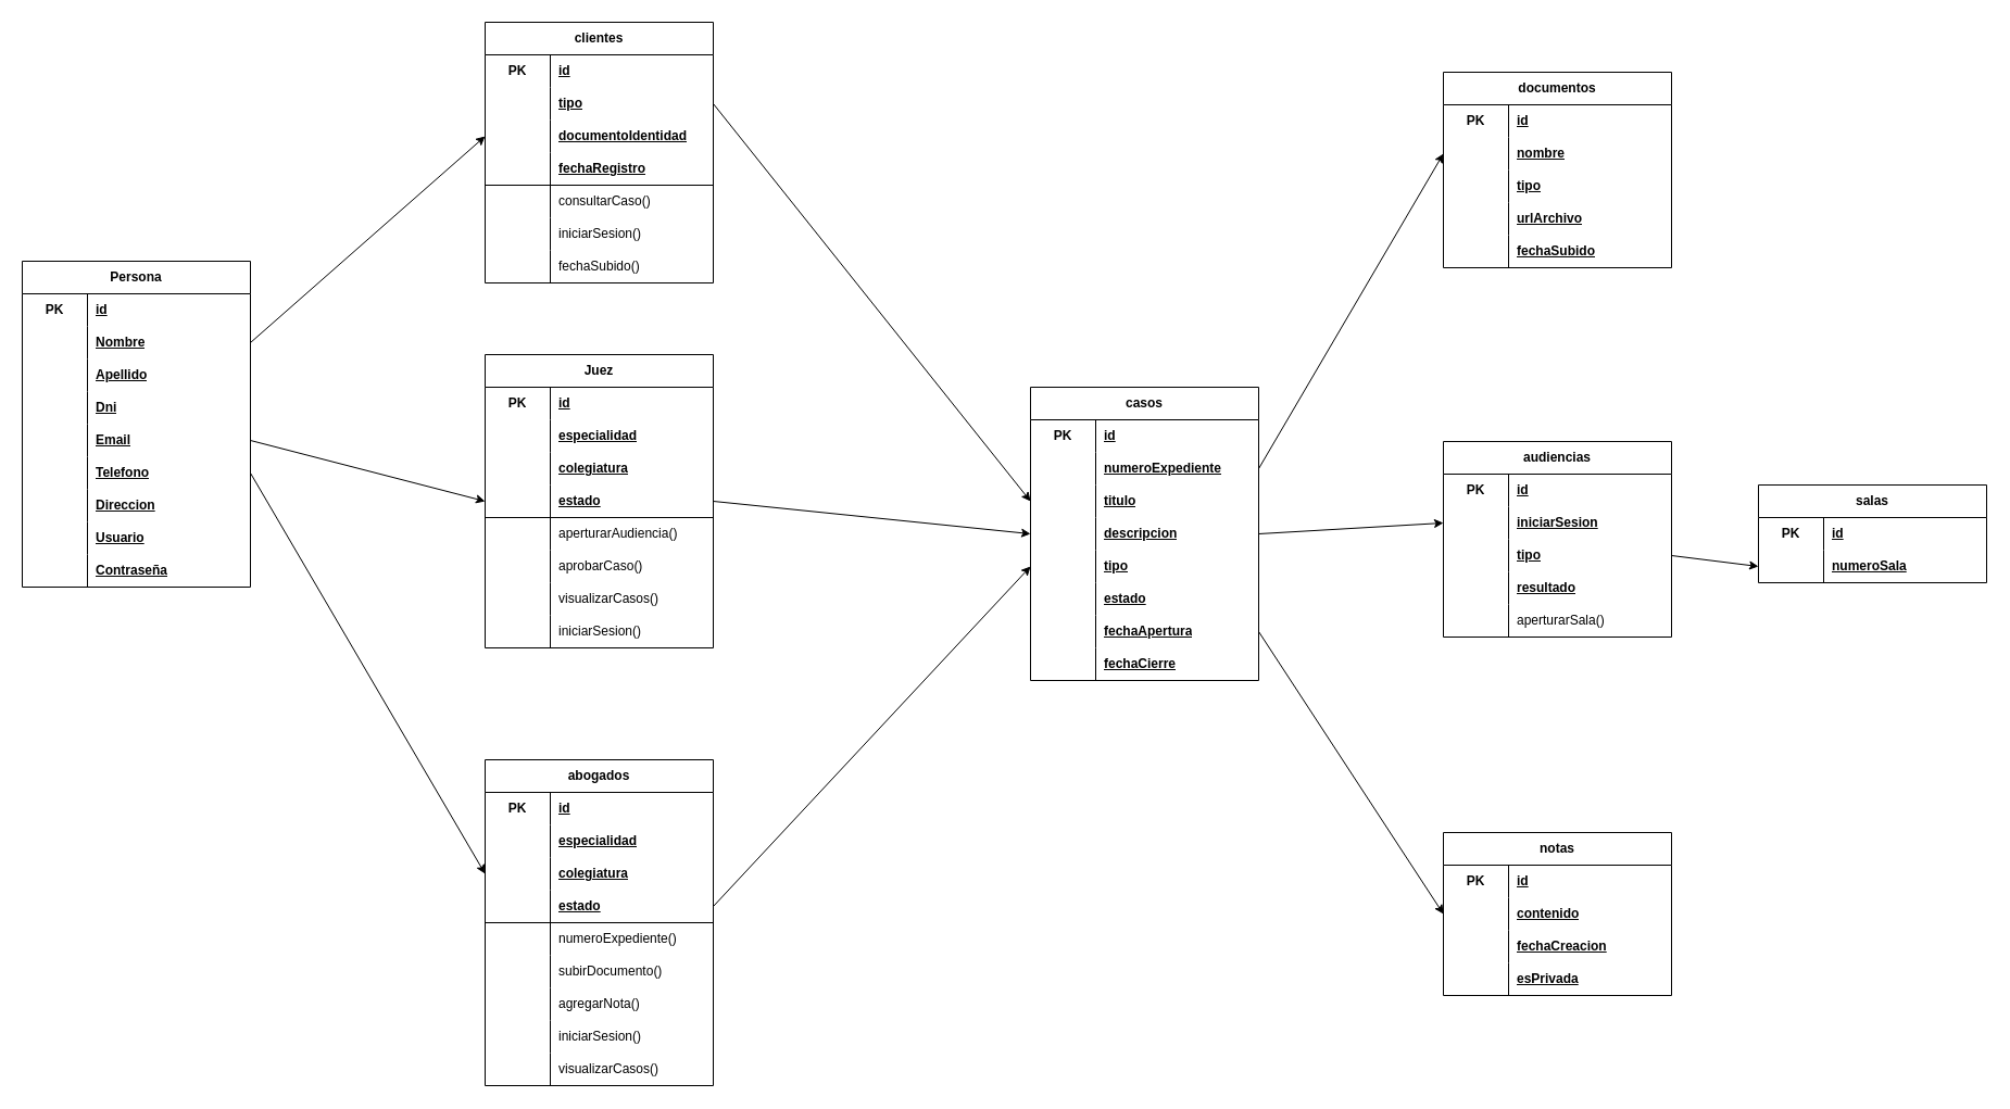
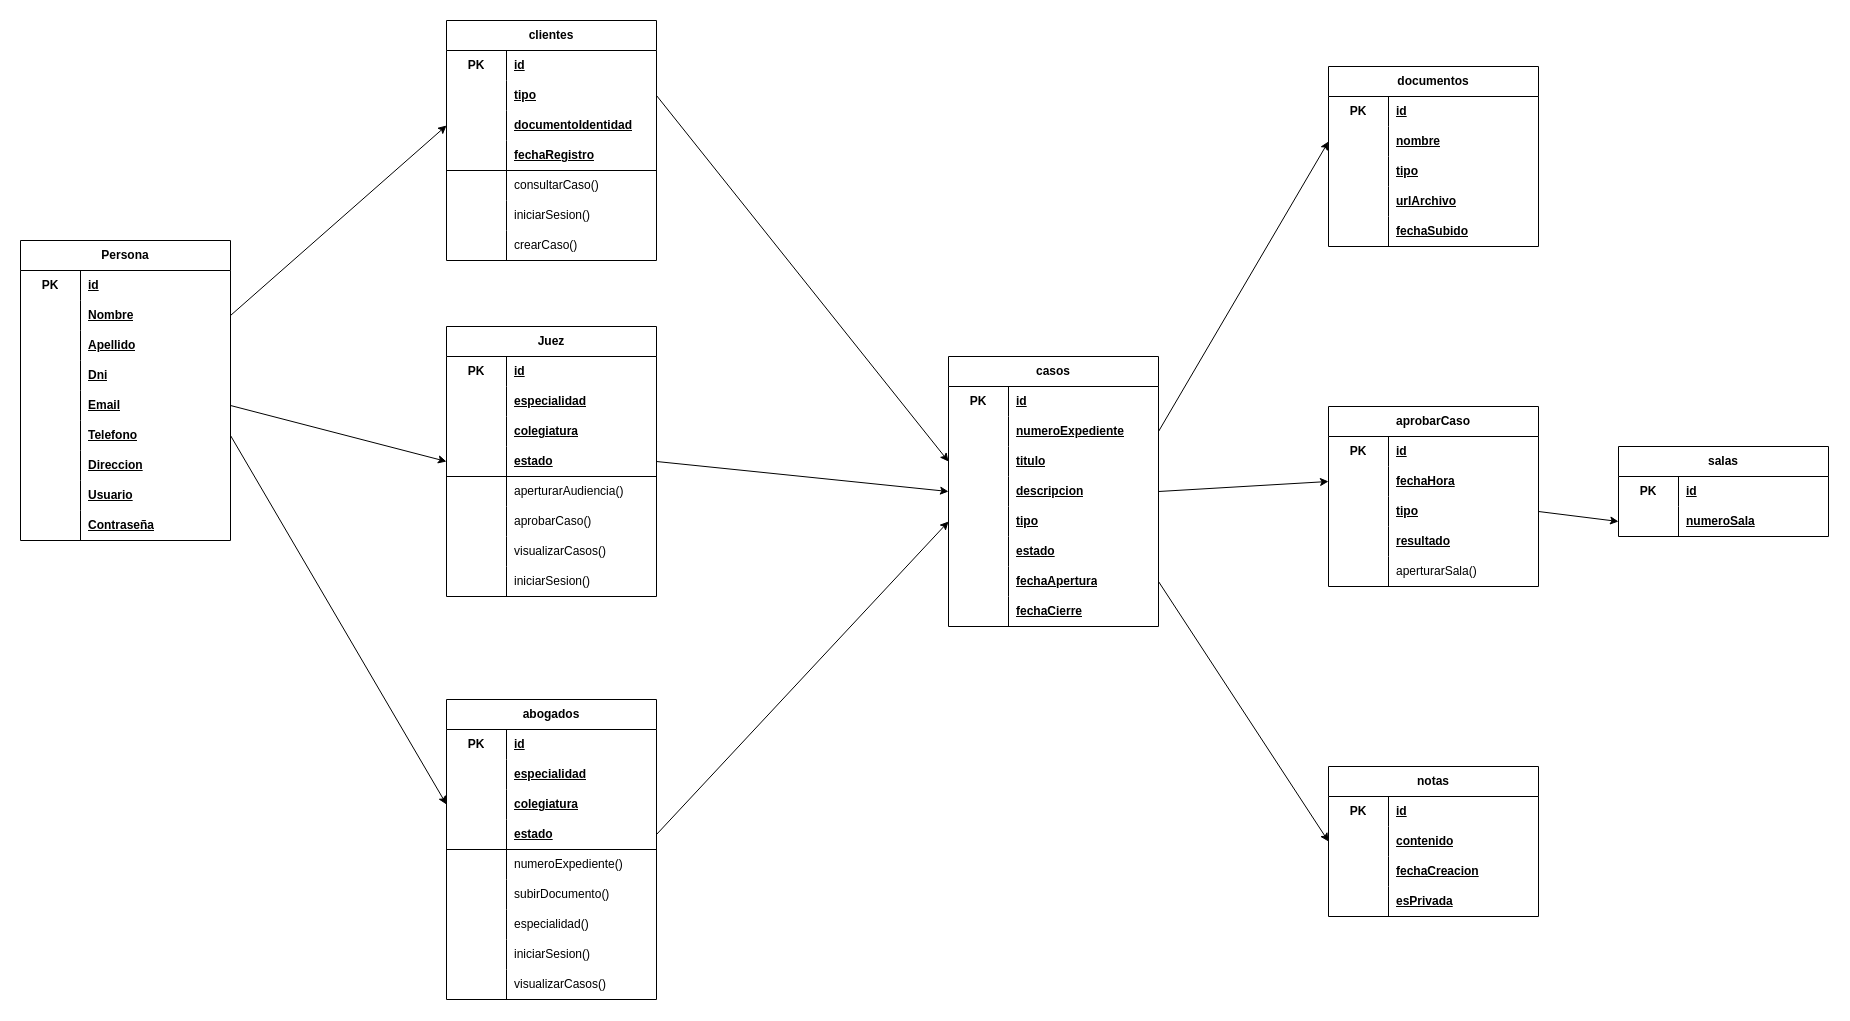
- <mxCell id="23" value="fechaSubido()" style="shape=partialRectangle;connectable=0;fillColor=none;top=0;left=0;bottom=0;right=0;align=left;spacingLeft=6;overflow=hidden;html=1;whiteSpace=wrap;" vertex="1" parent="21"><mxGeometry x="60" width="150" height="30" as="geometry"><mxRectangle width="150" height="30" as="alternateBounds" /></mxGeometry></mxCell>
+ <mxCell id="23" value="crearCaso()" style="shape=partialRectangle;connectable=0;fillColor=none;top=0;left=0;bottom=0;right=0;align=left;spacingLeft=6;overflow=hidden;html=1;whiteSpace=wrap;" vertex="1" parent="21"><mxGeometry x="60" width="150" height="30" as="geometry"><mxRectangle width="150" height="30" as="alternateBounds" /></mxGeometry></mxCell>
- <mxCell id="77" value="audiencias" style="shape=table;startSize=30;container=1;collapsible=1;childLayout=tableLayout;fixedRows=1;rowLines=0;fontStyle=1;align=center;resizeLast=1;html=1;whiteSpace=wrap;" parent="1" vertex="1"><mxGeometry x="1328" y="406" width="210" height="180" as="geometry" /></mxCell>
+ <mxCell id="77" value="aprobarCaso" style="shape=table;startSize=30;container=1;collapsible=1;childLayout=tableLayout;fixedRows=1;rowLines=0;fontStyle=1;align=center;resizeLast=1;html=1;whiteSpace=wrap;" parent="1" vertex="1"><mxGeometry x="1328" y="406" width="210" height="180" as="geometry" /></mxCell>
- <mxCell id="83" value="iniciarSesion" style="shape=partialRectangle;connectable=0;fillColor=none;top=0;left=0;bottom=0;right=0;align=left;spacingLeft=6;fontStyle=5;overflow=hidden;html=1;whiteSpace=wrap;" parent="81" vertex="1"><mxGeometry x="60" width="150" height="30" as="geometry"><mxRectangle width="150" height="30" as="alternateBounds" /></mxGeometry></mxCell>
+ <mxCell id="83" value="fechaHora" style="shape=partialRectangle;connectable=0;fillColor=none;top=0;left=0;bottom=0;right=0;align=left;spacingLeft=6;fontStyle=5;overflow=hidden;html=1;whiteSpace=wrap;" parent="81" vertex="1"><mxGeometry x="60" width="150" height="30" as="geometry"><mxRectangle width="150" height="30" as="alternateBounds" /></mxGeometry></mxCell>
- <mxCell id="45" value="agregarNota()" style="shape=partialRectangle;connectable=0;fillColor=none;top=0;left=0;bottom=0;right=0;align=left;spacingLeft=6;overflow=hidden;html=1;whiteSpace=wrap;" parent="43" vertex="1"><mxGeometry x="60" width="150" height="30" as="geometry"><mxRectangle width="150" height="30" as="alternateBounds" /></mxGeometry></mxCell>
+ <mxCell id="45" value="especialidad()" style="shape=partialRectangle;connectable=0;fillColor=none;top=0;left=0;bottom=0;right=0;align=left;spacingLeft=6;overflow=hidden;html=1;whiteSpace=wrap;" parent="43" vertex="1"><mxGeometry x="60" width="150" height="30" as="geometry"><mxRectangle width="150" height="30" as="alternateBounds" /></mxGeometry></mxCell>
